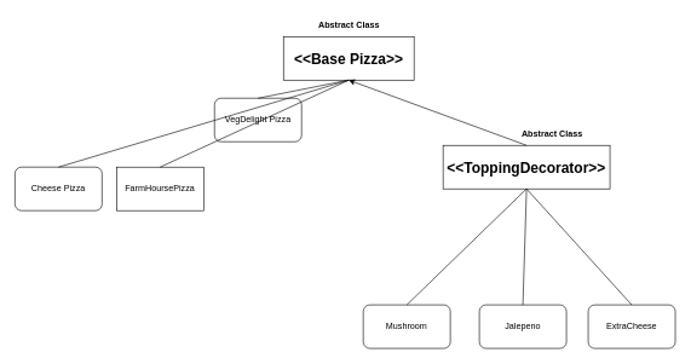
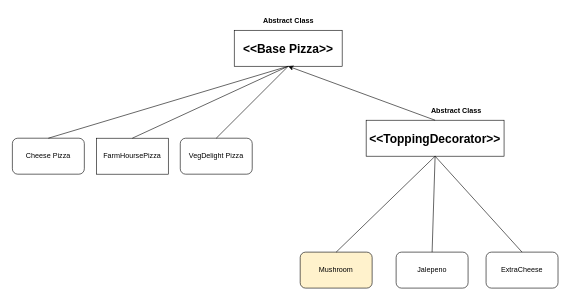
- <mxCell id="9" value="VegDelight Pizza" style="rounded=1;whiteSpace=wrap;html=1;" vertex="1" parent="1"><mxGeometry x="295" y="135" width="120" height="60" as="geometry" /></mxCell>
+ <mxCell id="9" value="VegDelight Pizza" style="rounded=1;whiteSpace=wrap;html=1;" vertex="1" parent="1"><mxGeometry x="300" y="230" width="120" height="60" as="geometry" /></mxCell>
- <mxCell id="13" value="Mushroom" style="rounded=1;whiteSpace=wrap;html=1;" vertex="1" parent="1"><mxGeometry x="500" y="420" width="120" height="60" as="geometry" /></mxCell>
+ <mxCell id="13" value="Mushroom" style="rounded=1;whiteSpace=wrap;html=1;fillColor=#fff2cc;" vertex="1" parent="1"><mxGeometry x="500" y="420" width="120" height="60" as="geometry" /></mxCell>
